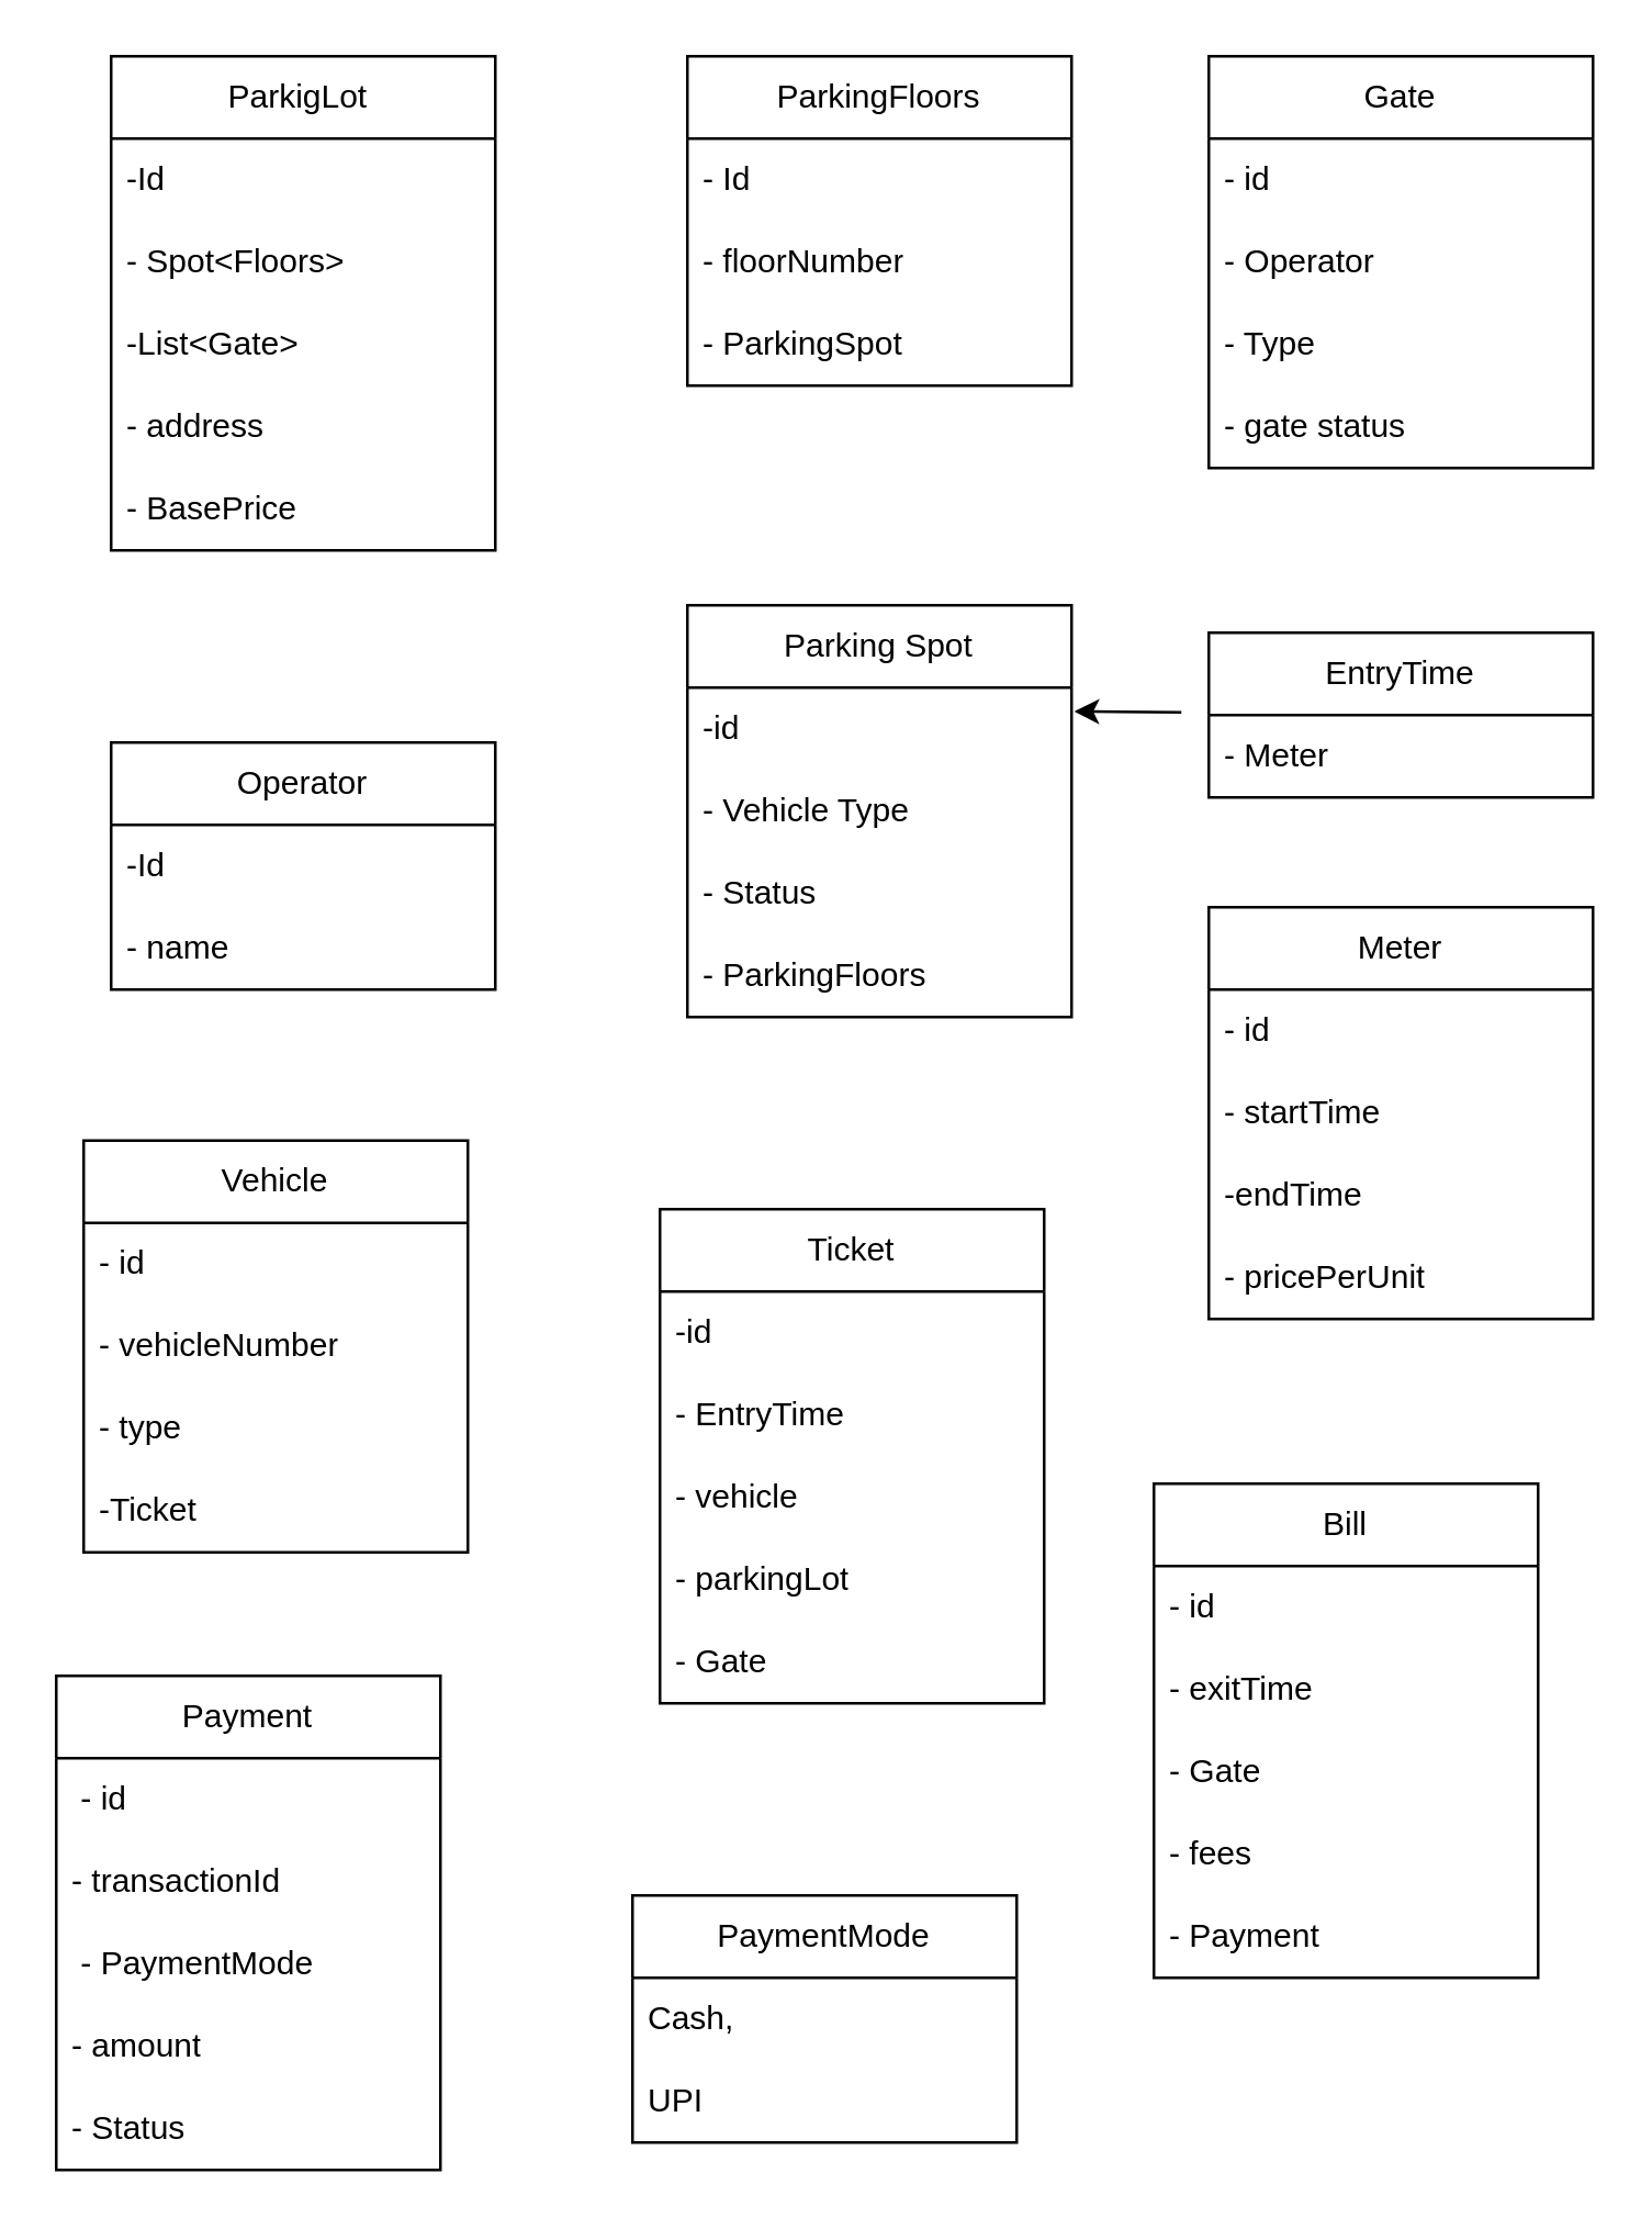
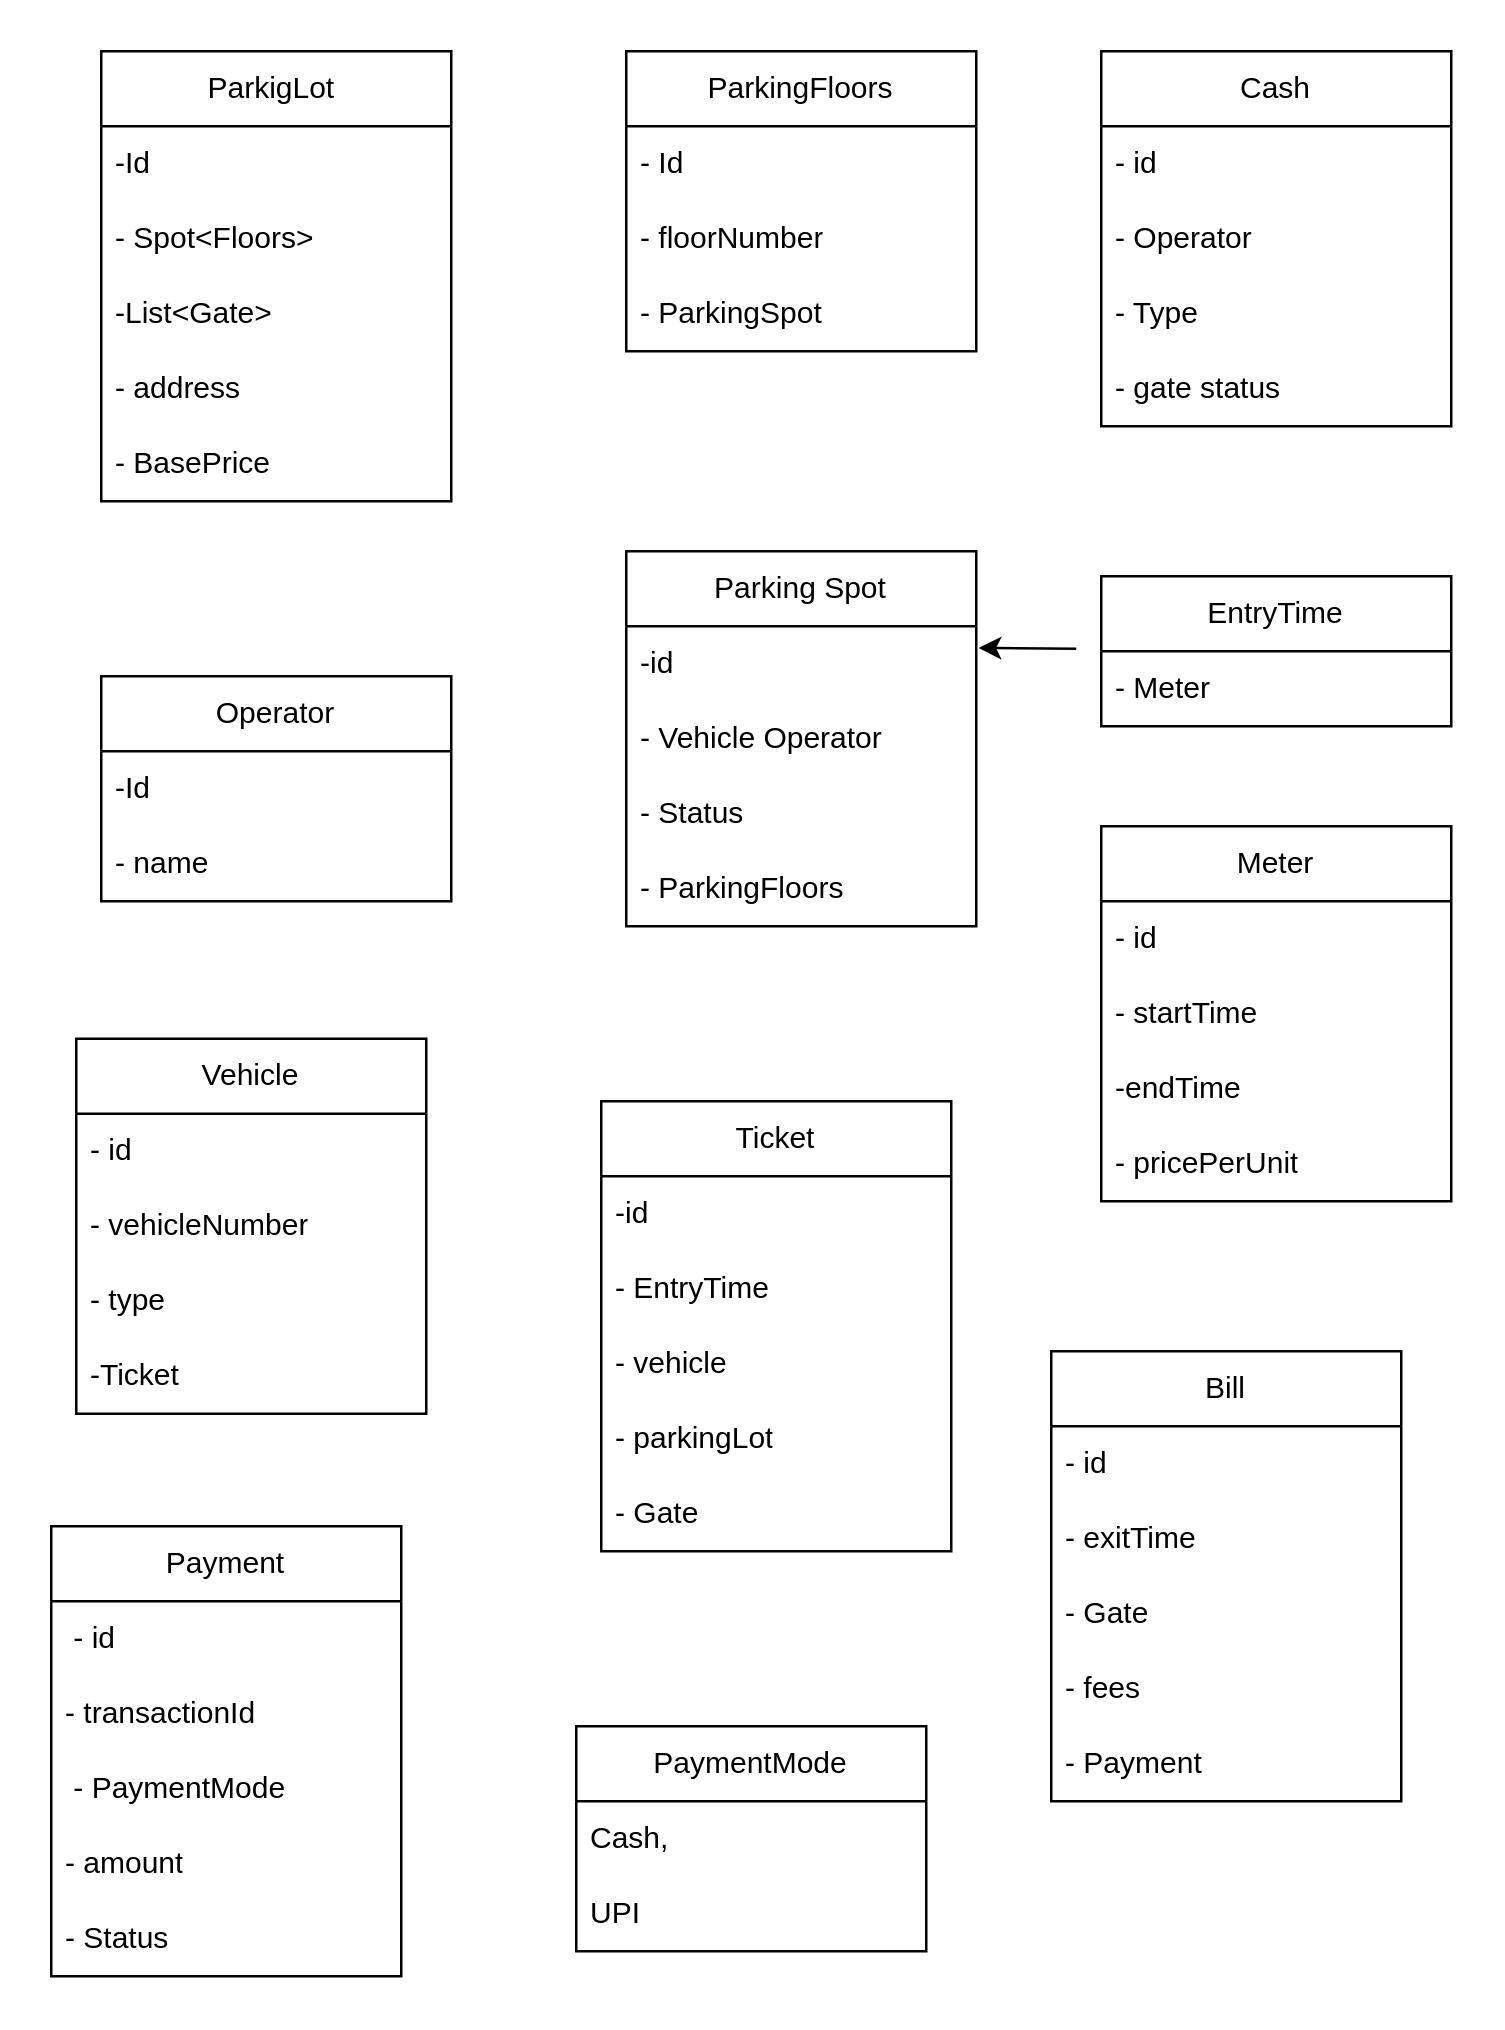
- <mxCell id="12" value="Gate" style="swimlane;fontStyle=0;childLayout=stackLayout;horizontal=1;startSize=30;horizontalStack=0;resizeParent=1;resizeParentMax=0;resizeLast=0;collapsible=1;marginBottom=0;whiteSpace=wrap;html=1;" vertex="1" parent="1"><mxGeometry x="440" y="20" width="140" height="150" as="geometry" /></mxCell>
+ <mxCell id="12" value="Cash" style="swimlane;fontStyle=0;childLayout=stackLayout;horizontal=1;startSize=30;horizontalStack=0;resizeParent=1;resizeParentMax=0;resizeLast=0;collapsible=1;marginBottom=0;whiteSpace=wrap;html=1;" vertex="1" parent="1"><mxGeometry x="440" y="20" width="140" height="150" as="geometry" /></mxCell>
- <mxCell id="19" value="- Vehicle Type" style="text;strokeColor=none;fillColor=none;align=left;verticalAlign=middle;spacingLeft=4;spacingRight=4;overflow=hidden;points=[[0,0.5],[1,0.5]];portConstraint=eastwest;rotatable=0;whiteSpace=wrap;html=1;" vertex="1" parent="17"><mxGeometry y="60" width="140" height="30" as="geometry" /></mxCell>
+ <mxCell id="19" value="- Vehicle Operator" style="text;strokeColor=none;fillColor=none;align=left;verticalAlign=middle;spacingLeft=4;spacingRight=4;overflow=hidden;points=[[0,0.5],[1,0.5]];portConstraint=eastwest;rotatable=0;whiteSpace=wrap;html=1;" vertex="1" parent="17"><mxGeometry y="60" width="140" height="30" as="geometry" /></mxCell>
